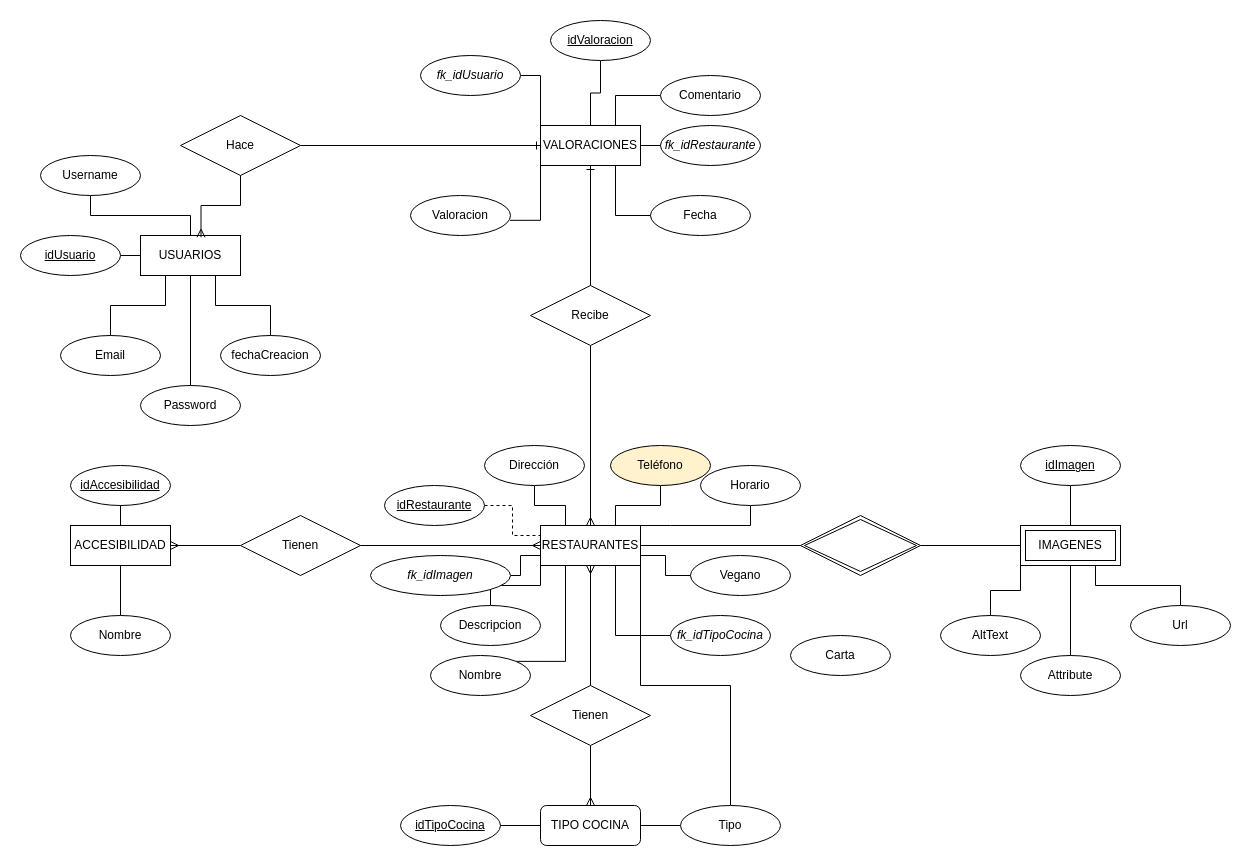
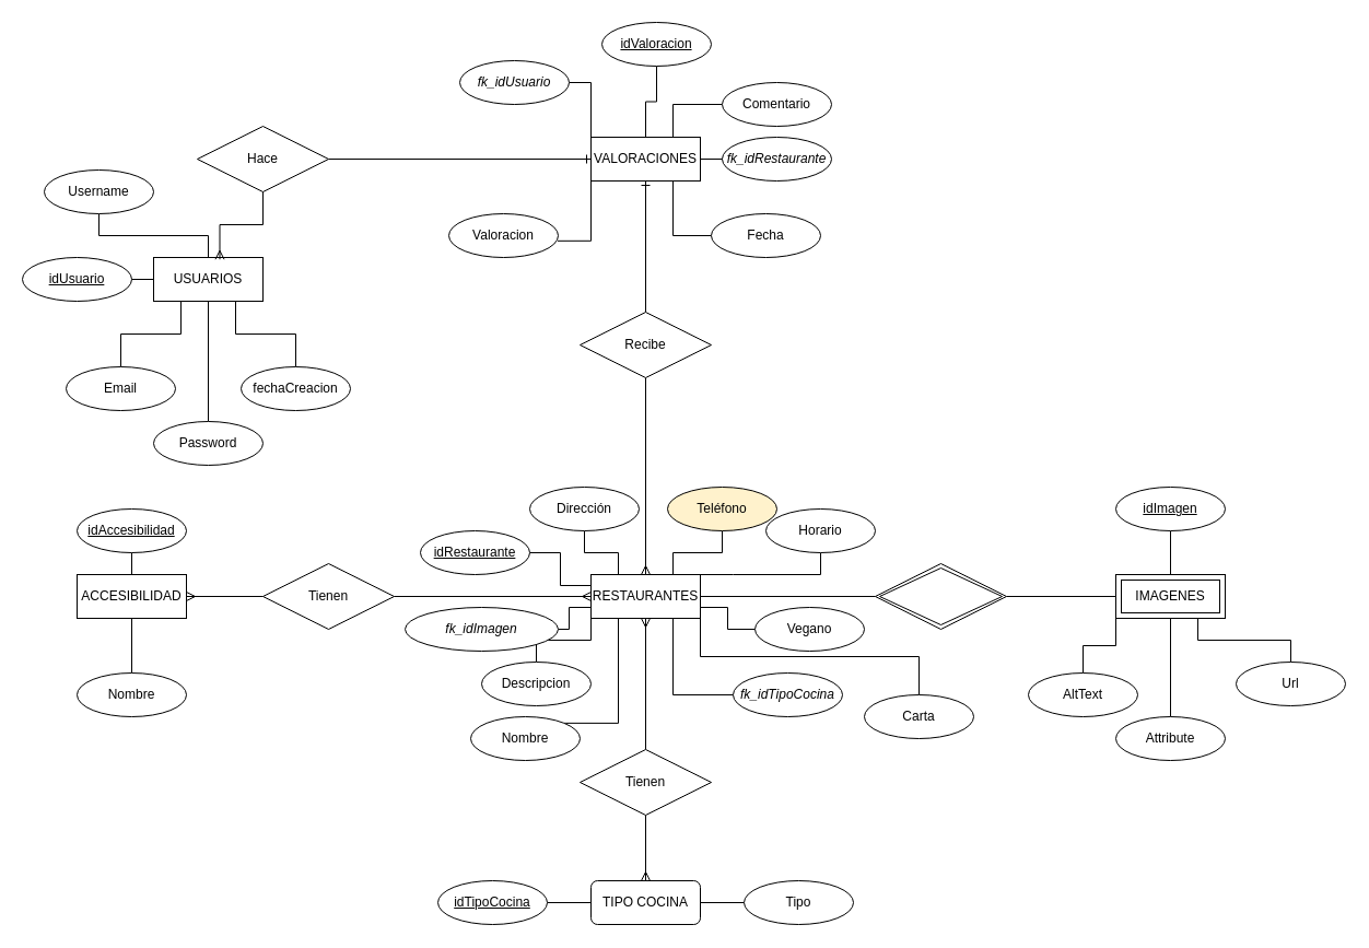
- <mxCell id="23" style="edgeStyle=orthogonalEdgeStyle;rounded=0;orthogonalLoop=1;jettySize=auto;html=1;entryX=0;entryY=0.25;entryDx=0;entryDy=0;endArrow=none;startFill=0;dashed=1;" parent="1" source="24" target="22" edge="1"><mxGeometry relative="1" as="geometry" /></mxCell>
+ <mxCell id="23" style="edgeStyle=orthogonalEdgeStyle;rounded=0;orthogonalLoop=1;jettySize=auto;html=1;entryX=0;entryY=0.25;entryDx=0;entryDy=0;endArrow=none;startFill=0;" parent="1" source="24" target="22" edge="1"><mxGeometry relative="1" as="geometry" /></mxCell>
- <mxCell id="13" style="edgeStyle=orthogonalEdgeStyle;rounded=0;orthogonalLoop=1;jettySize=auto;html=1;exitX=1;exitY=1;exitDx=0;exitDy=0;endArrow=none;startFill=0;" parent="1" source="22" target="51" edge="1"><mxGeometry relative="1" as="geometry" /></mxCell>
+ <mxCell id="13" style="edgeStyle=orthogonalEdgeStyle;rounded=0;orthogonalLoop=1;jettySize=auto;html=1;exitX=1;exitY=1;exitDx=0;exitDy=0;endArrow=none;startFill=0;" parent="1" source="22" target="26" edge="1"><mxGeometry relative="1" as="geometry" /></mxCell>
